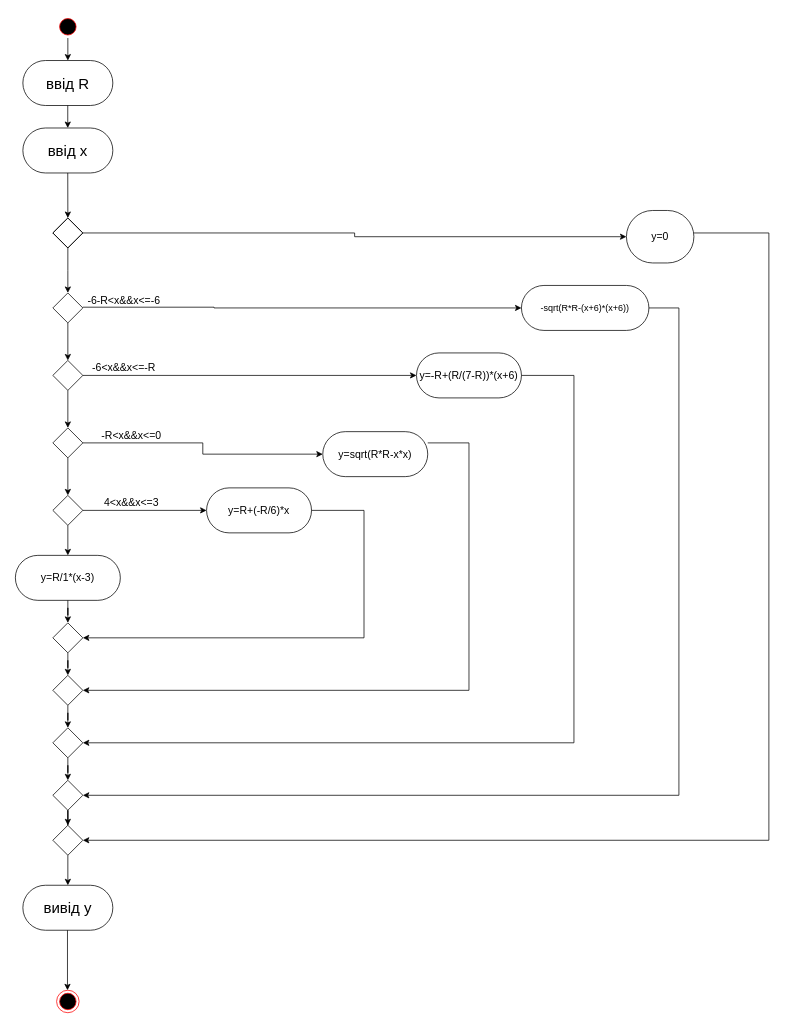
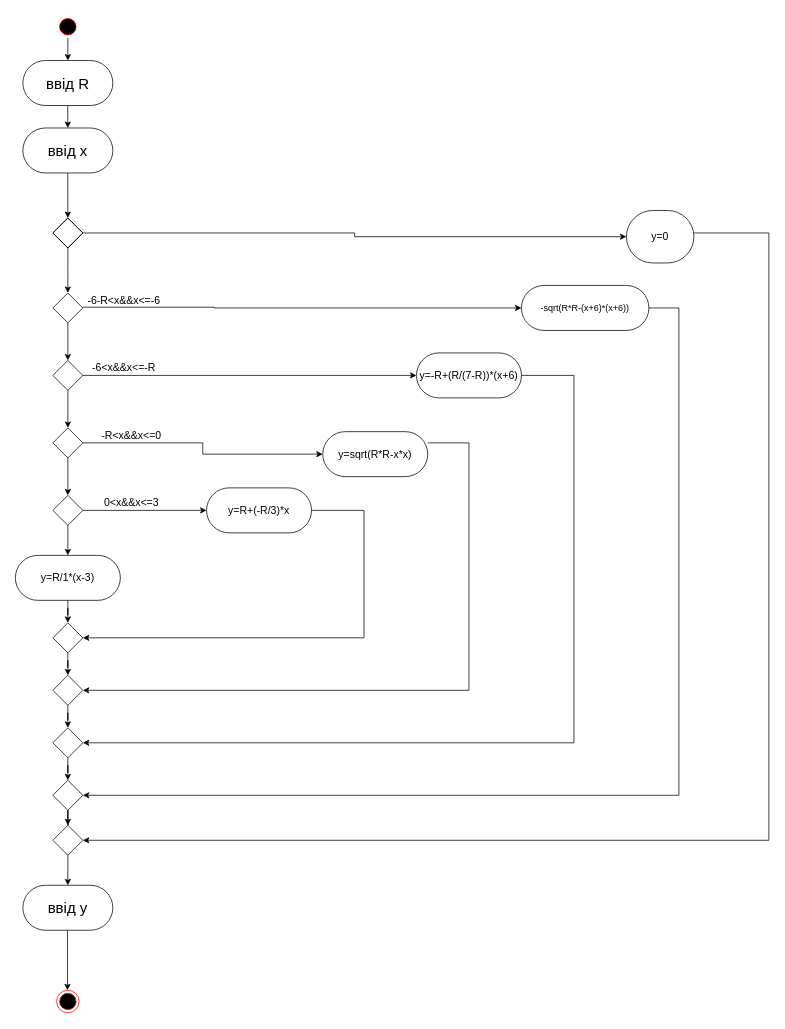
- <mxCell id="39" value="4&amp;lt;x&amp;amp;&amp;amp;x&amp;lt;=3" style="text;html=1;strokeColor=none;fillColor=none;align=center;verticalAlign=middle;whiteSpace=wrap;rounded=0;fontFamily=Helvetica;fontSize=14;" vertex="1" parent="1"><mxGeometry x="60" y="660" width="230" height="20" as="geometry" /></mxCell>
+ <mxCell id="39" value="0&amp;lt;x&amp;amp;&amp;amp;x&amp;lt;=3" style="text;html=1;strokeColor=none;fillColor=none;align=center;verticalAlign=middle;whiteSpace=wrap;rounded=0;fontFamily=Helvetica;fontSize=14;" vertex="1" parent="1"><mxGeometry x="60" y="660" width="230" height="20" as="geometry" /></mxCell>
- <mxCell id="41" value="y=R+(-R/6)*x" style="rounded=1;whiteSpace=wrap;html=1;fillColor=none;fontFamily=Helvetica;fontSize=14;arcSize=50;" vertex="1" parent="1"><mxGeometry x="275" y="650" width="140" height="60" as="geometry" /></mxCell>
+ <mxCell id="41" value="y=R+(-R/3)*x" style="rounded=1;whiteSpace=wrap;html=1;fillColor=none;fontFamily=Helvetica;fontSize=14;arcSize=50;" vertex="1" parent="1"><mxGeometry x="275" y="650" width="140" height="60" as="geometry" /></mxCell>
- <mxCell id="51" value="вивід y" style="rounded=1;whiteSpace=wrap;html=1;fillColor=none;fontFamily=Helvetica;fontSize=20;arcSize=50;" vertex="1" parent="1"><mxGeometry x="30" y="1180" width="120" height="60" as="geometry" /></mxCell>
+ <mxCell id="51" value="ввід y" style="rounded=1;whiteSpace=wrap;html=1;fillColor=none;fontFamily=Helvetica;fontSize=20;arcSize=50;" vertex="1" parent="1"><mxGeometry x="30" y="1180" width="120" height="60" as="geometry" /></mxCell>
